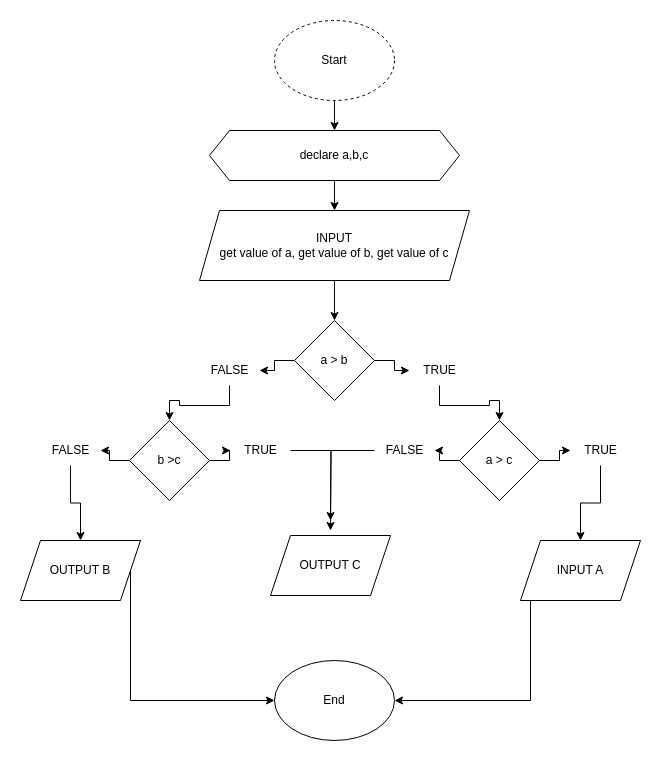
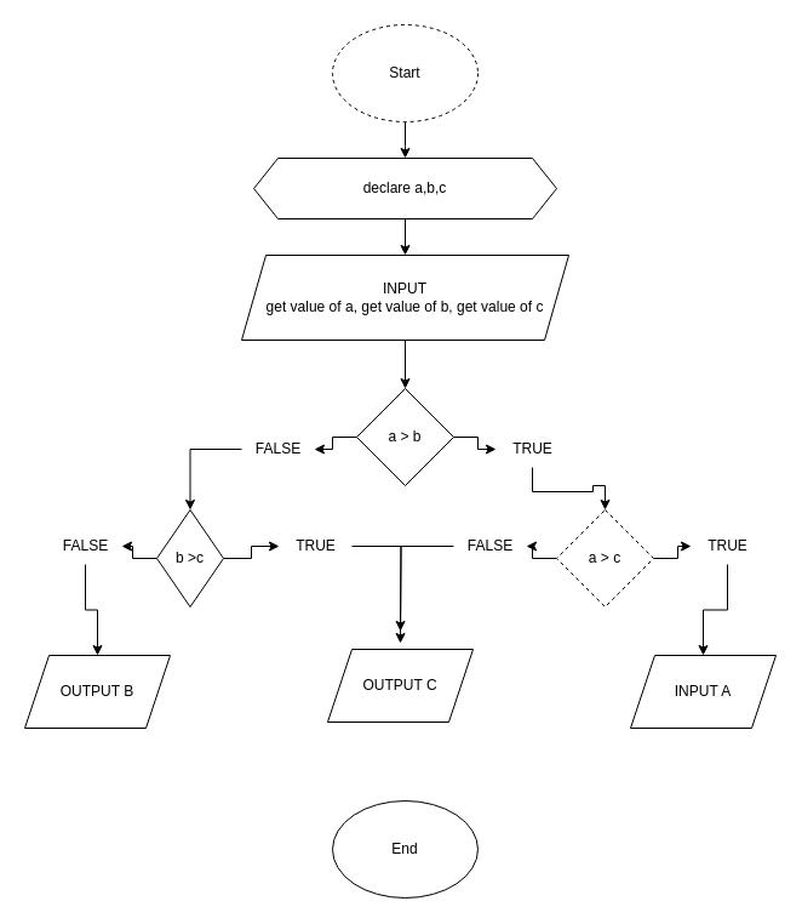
- <mxCell id="14" value="b &amp;gt;c" style="rhombus;whiteSpace=wrap;html=1;" parent="1" vertex="1"><mxGeometry x="129" y="420" width="80" height="80" as="geometry" /></mxCell>
+ <mxCell id="14" value="b &amp;gt;c" style="rhombus;whiteSpace=wrap;html=1;" parent="1" vertex="1"><mxGeometry x="129" y="420" width="55" height="80" as="geometry" /></mxCell>
- <mxCell id="17" value="a &amp;gt; c" style="rhombus;whiteSpace=wrap;html=1;" parent="1" vertex="1"><mxGeometry x="459" y="420" width="80" height="80" as="geometry" /></mxCell>
+ <mxCell id="17" value="a &amp;gt; c" style="rhombus;whiteSpace=wrap;html=1;dashed=1;" parent="1" vertex="1"><mxGeometry x="459" y="420" width="80" height="80" as="geometry" /></mxCell>
- <mxCell id="22" style="edgeStyle=orthogonalEdgeStyle;rounded=0;orthogonalLoop=1;jettySize=auto;html=1;" parent="1" source="23" target="4" edge="1"><mxGeometry relative="1" as="geometry"><Array as="points"><mxPoint x="130" y="700" /></Array></mxGeometry></mxCell>
- <mxCell id="25" style="edgeStyle=orthogonalEdgeStyle;rounded=0;orthogonalLoop=1;jettySize=auto;html=1;entryX=1;entryY=0.5;entryDx=0;entryDy=0;" parent="1" source="26" target="4" edge="1"><mxGeometry relative="1" as="geometry"><Array as="points"><mxPoint x="530" y="700" /></Array></mxGeometry></mxCell>
